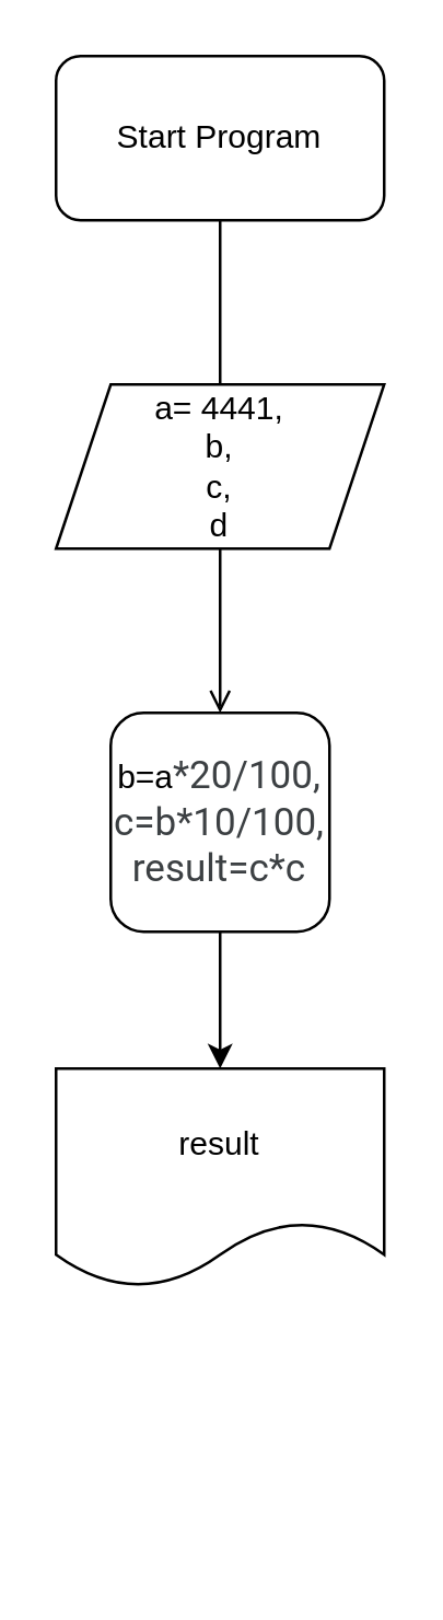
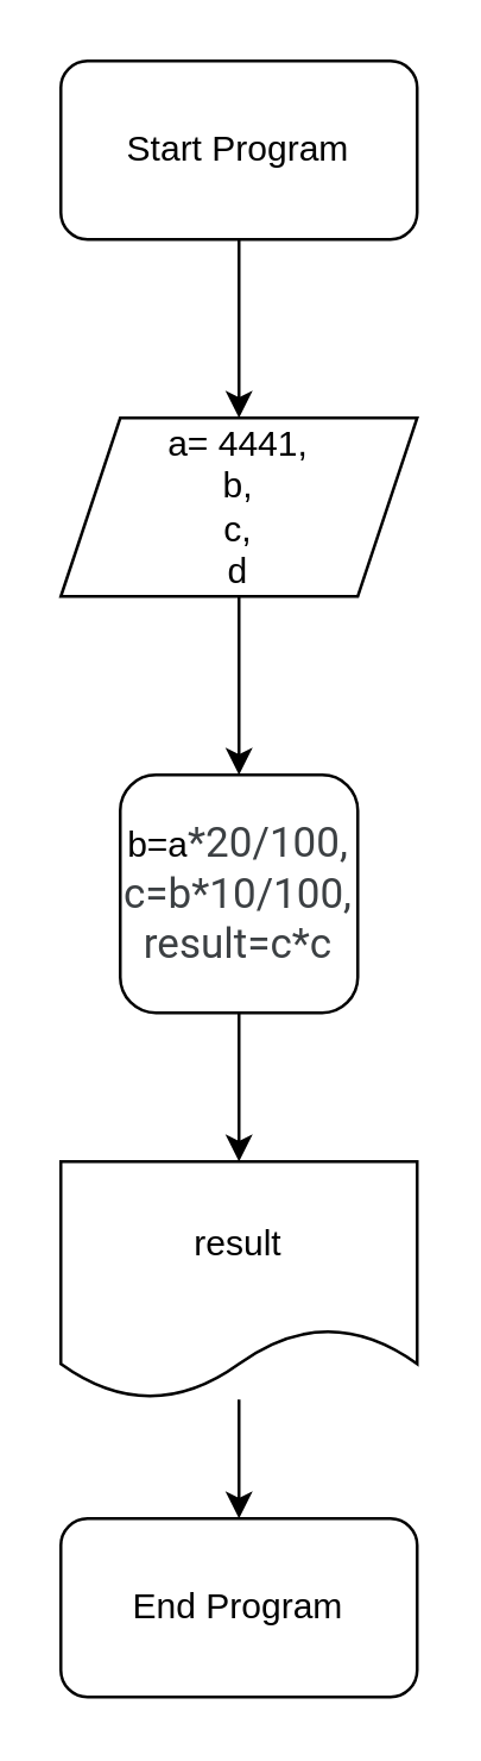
- <mxCell id="2" value="" style="edgeStyle=orthogonalEdgeStyle;rounded=0;orthogonalLoop=1;jettySize=auto;html=1;endArrow=none;" edge="1" parent="1" source="3" target="6"><mxGeometry relative="1" as="geometry" /></mxCell>
+ <mxCell id="2" value="" style="edgeStyle=orthogonalEdgeStyle;rounded=0;orthogonalLoop=1;jettySize=auto;html=1;" edge="1" parent="1" source="3" target="6"><mxGeometry relative="1" as="geometry" /></mxCell>
- <mxCell id="5" value="" style="edgeStyle=orthogonalEdgeStyle;rounded=0;orthogonalLoop=1;jettySize=auto;html=1;endArrow=open;" edge="1" parent="1" source="6" target="8"><mxGeometry relative="1" as="geometry" /></mxCell>
+ <mxCell id="5" value="" style="edgeStyle=orthogonalEdgeStyle;rounded=0;orthogonalLoop=1;jettySize=auto;html=1;" edge="1" parent="1" source="6" target="8"><mxGeometry relative="1" as="geometry" /></mxCell>
+ <mxCell id="9" value="" style="edgeStyle=orthogonalEdgeStyle;rounded=0;orthogonalLoop=1;jettySize=auto;html=1;" edge="1" parent="1" source="10" target="4"><mxGeometry relative="1" as="geometry" /></mxCell>
+ <mxCell id="4" value="End Program" style="rounded=1;whiteSpace=wrap;html=1;" vertex="1" parent="1"><mxGeometry x="20" y="510" width="120" height="60" as="geometry" /></mxCell>
